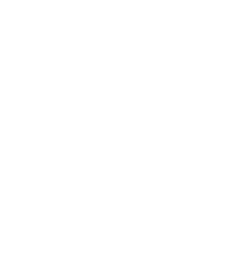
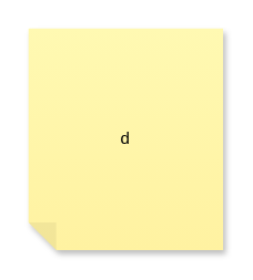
+ <mxCell id="2" value="d" style="shape=note;whiteSpace=wrap;html=1;backgroundOutline=1;fontColor=#000000;darkOpacity=0.05;fillColor=#FFF9B2;strokeColor=none;fillStyle=solid;direction=west;gradientDirection=north;gradientColor=#FFF2A1;shadow=1;size=20;pointerEvents=1;" vertex="1" parent="1"><mxGeometry x="20" y="20" width="140" height="160" as="geometry" /></mxCell>
